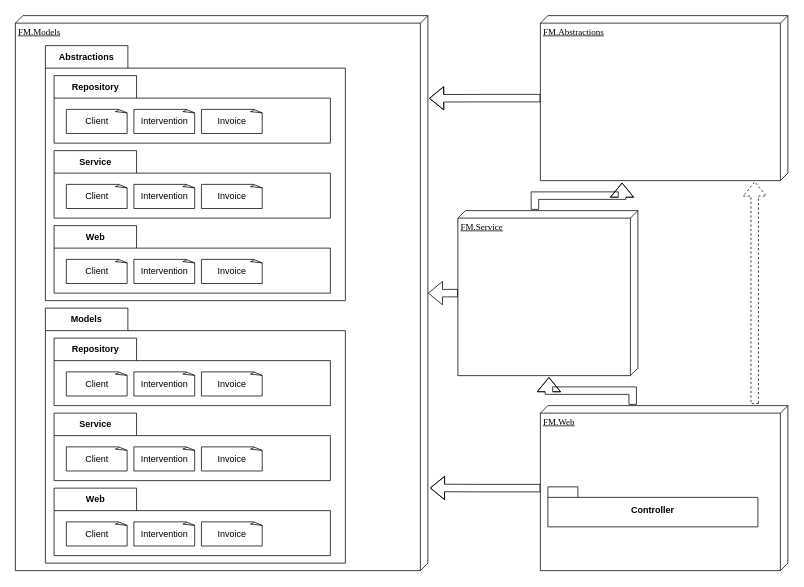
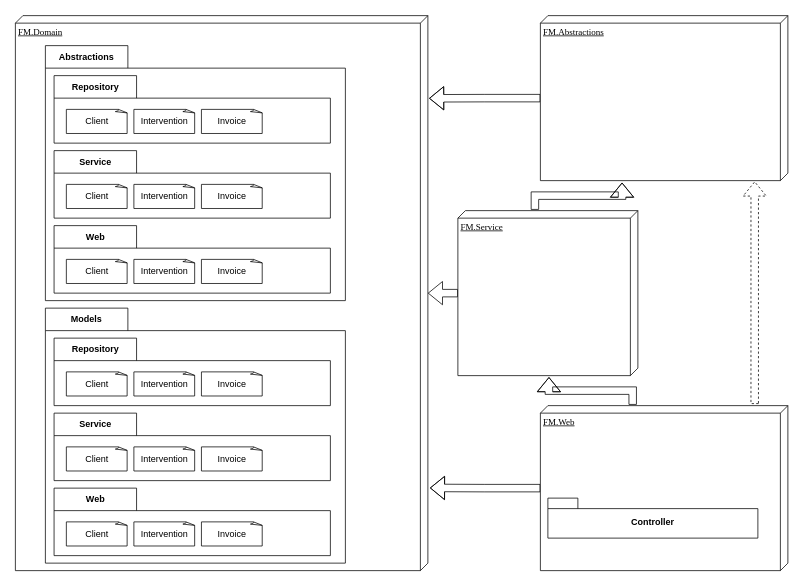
- <mxCell id="2" value="FM.Models" style="verticalAlign=top;align=left;spacingTop=8;spacingLeft=2;spacingRight=12;shape=cube;size=10;direction=south;fontStyle=4;html=1;rounded=0;shadow=0;comic=0;labelBackgroundColor=none;strokeWidth=1;fontFamily=Verdana;fontSize=12" parent="1" vertex="1"><mxGeometry x="20" y="20" width="550" height="740" as="geometry" /></mxCell>
+ <mxCell id="2" value="FM.Domain" style="verticalAlign=top;align=left;spacingTop=8;spacingLeft=2;spacingRight=12;shape=cube;size=10;direction=south;fontStyle=4;html=1;rounded=0;shadow=0;comic=0;labelBackgroundColor=none;strokeWidth=1;fontFamily=Verdana;fontSize=12" parent="1" vertex="1"><mxGeometry x="20" y="20" width="550" height="740" as="geometry" /></mxCell>
- <mxCell id="29" value="Controller" style="shape=folder;fontStyle=1;spacingTop=10;tabWidth=40;tabHeight=14;tabPosition=left;html=1;whiteSpace=wrap;" vertex="1" parent="1"><mxGeometry x="730" y="648.33" width="280" height="53.33" as="geometry" /></mxCell>
+ <mxCell id="29" value="Controller" style="shape=folder;fontStyle=1;spacingTop=10;tabWidth=40;tabHeight=14;tabPosition=left;html=1;whiteSpace=wrap;" vertex="1" parent="1"><mxGeometry x="730" y="663.33" width="280" height="53.33" as="geometry" /></mxCell>
